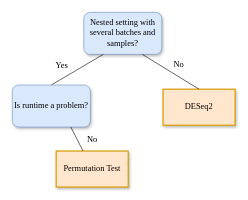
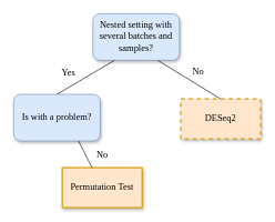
- <mxCell id="6" value="&lt;font style=&quot;font-size: 14px;&quot;&gt;Is runtime a problem?&lt;/font&gt;" style="whiteSpace=wrap;html=1;rounded=1;shadow=1;labelBackgroundColor=none;strokeWidth=1;fontFamily=Verdana;fontSize=12;align=center;fillColor=#dae8fc;strokeColor=#6c8ebf;" parent="1" vertex="1"><mxGeometry x="20" y="141" width="130" height="70" as="geometry" /></mxCell>
+ <mxCell id="6" value="&lt;font style=&quot;font-size: 14px;&quot;&gt;Is with a problem?&lt;/font&gt;" style="whiteSpace=wrap;html=1;rounded=1;shadow=1;labelBackgroundColor=none;strokeWidth=1;fontFamily=Verdana;fontSize=12;align=center;fillColor=#dae8fc;strokeColor=#6c8ebf;" parent="1" vertex="1"><mxGeometry x="20" y="141" width="130" height="70" as="geometry" /></mxCell>
- <mxCell id="3" value="&lt;span&gt;&lt;font style=&quot;font-size: 14px;&quot;&gt;DESeq2&lt;/font&gt;&lt;/span&gt;" style="whiteSpace=wrap;html=1;rounded=0;shadow=1;labelBackgroundColor=none;strokeWidth=2;fontFamily=Verdana;fontSize=12;align=center;fillColor=#ffe6cc;strokeColor=#d79b00;" parent="1" vertex="1"><mxGeometry x="271" y="148" width="120" height="60" as="geometry" /></mxCell>
+ <mxCell id="3" value="&lt;span&gt;&lt;font style=&quot;font-size: 14px;&quot;&gt;DESeq2&lt;/font&gt;&lt;/span&gt;" style="whiteSpace=wrap;html=1;rounded=0;shadow=1;labelBackgroundColor=none;strokeWidth=2;fontFamily=Verdana;fontSize=12;align=center;fillColor=#ffe6cc;strokeColor=#d79b00;dashed=1;" parent="1" vertex="1"><mxGeometry x="271" y="148" width="120" height="60" as="geometry" /></mxCell>
